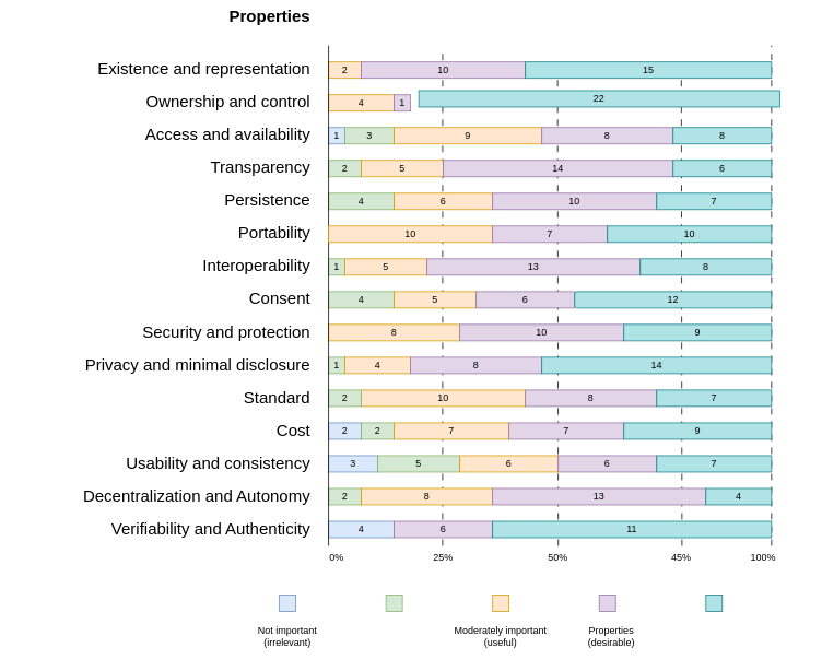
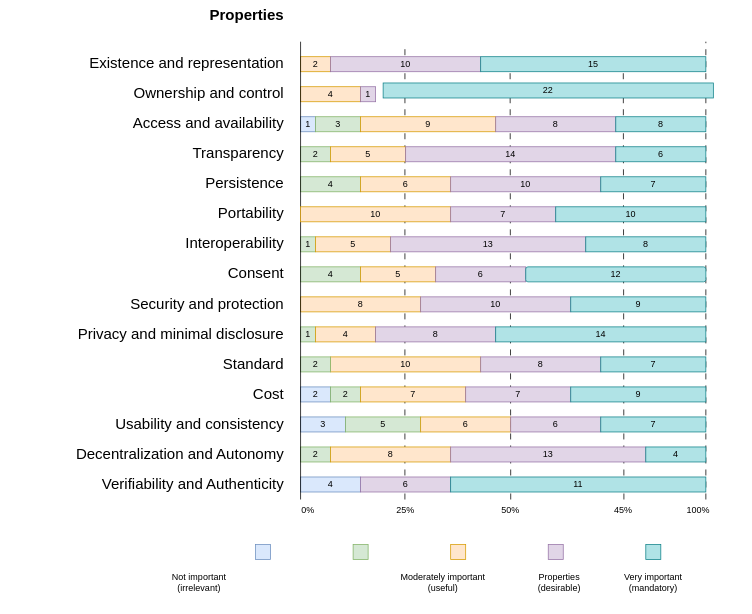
- <mxCell id="71" value="Not important&#10;(irrelevant)" style="text;whiteSpace=wrap;align=center;" vertex="1" parent="1"><mxGeometry x="300" y="720" width="100" height="40" as="geometry" /></mxCell>
+ <mxCell id="71" value="Not important&#10;(irrelevant)" style="text;whiteSpace=wrap;align=center;" vertex="1" parent="1"><mxGeometry x="215" y="720" width="100" height="40" as="geometry" /></mxCell>
- <mxCell id="77" value="Moderately important&#10;(useful)" style="text;whiteSpace=wrap;align=center;" vertex="1" parent="1"><mxGeometry x="545" y="720" width="130" height="40" as="geometry" /></mxCell>
+ <mxCell id="77" value="Moderately important&#10;(useful)" style="text;whiteSpace=wrap;align=center;" vertex="1" parent="1"><mxGeometry x="525" y="720" width="130" height="40" as="geometry" /></mxCell>
+ <mxCell id="79" value="Very important&#10;(mandatory)" style="text;whiteSpace=wrap;align=center;" vertex="1" parent="1"><mxGeometry x="820" y="720" width="100" height="40" as="geometry" /></mxCell>
